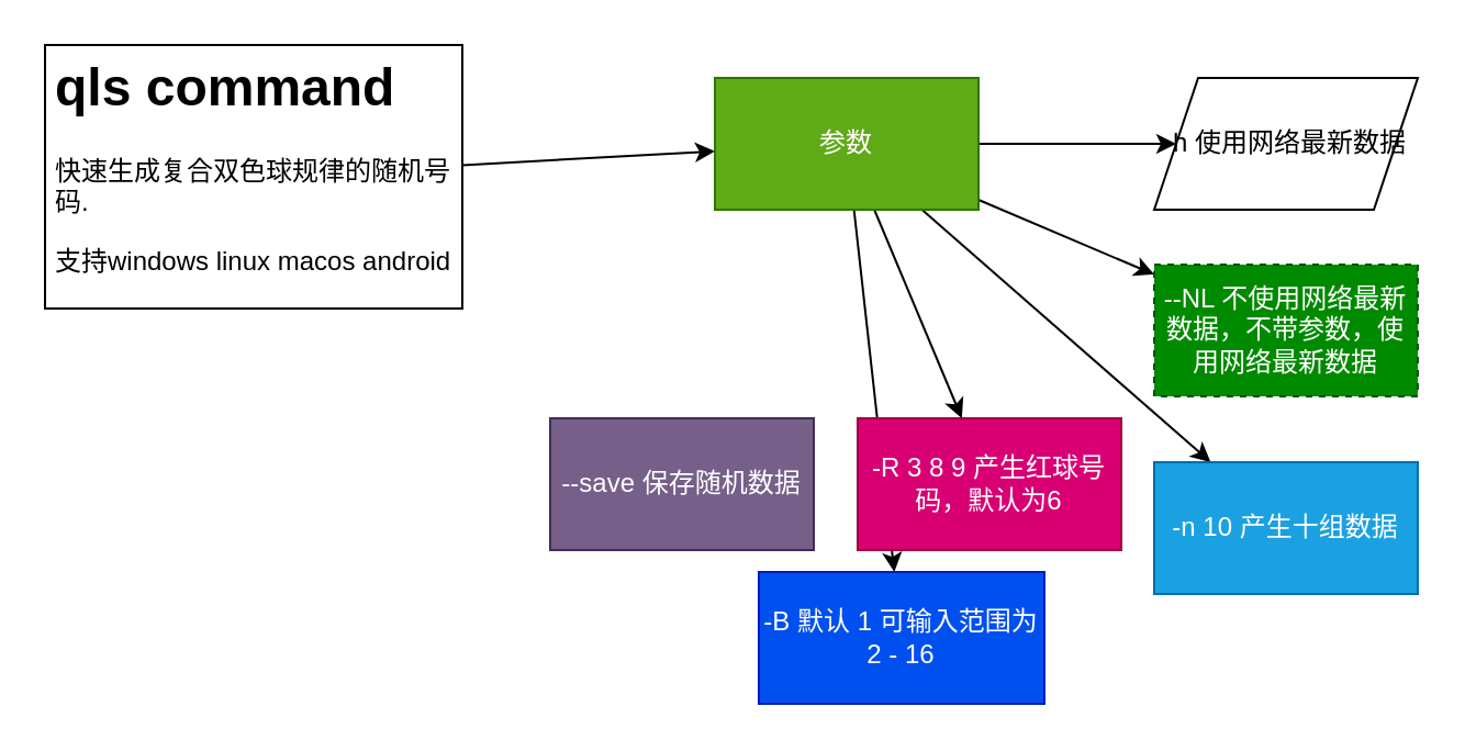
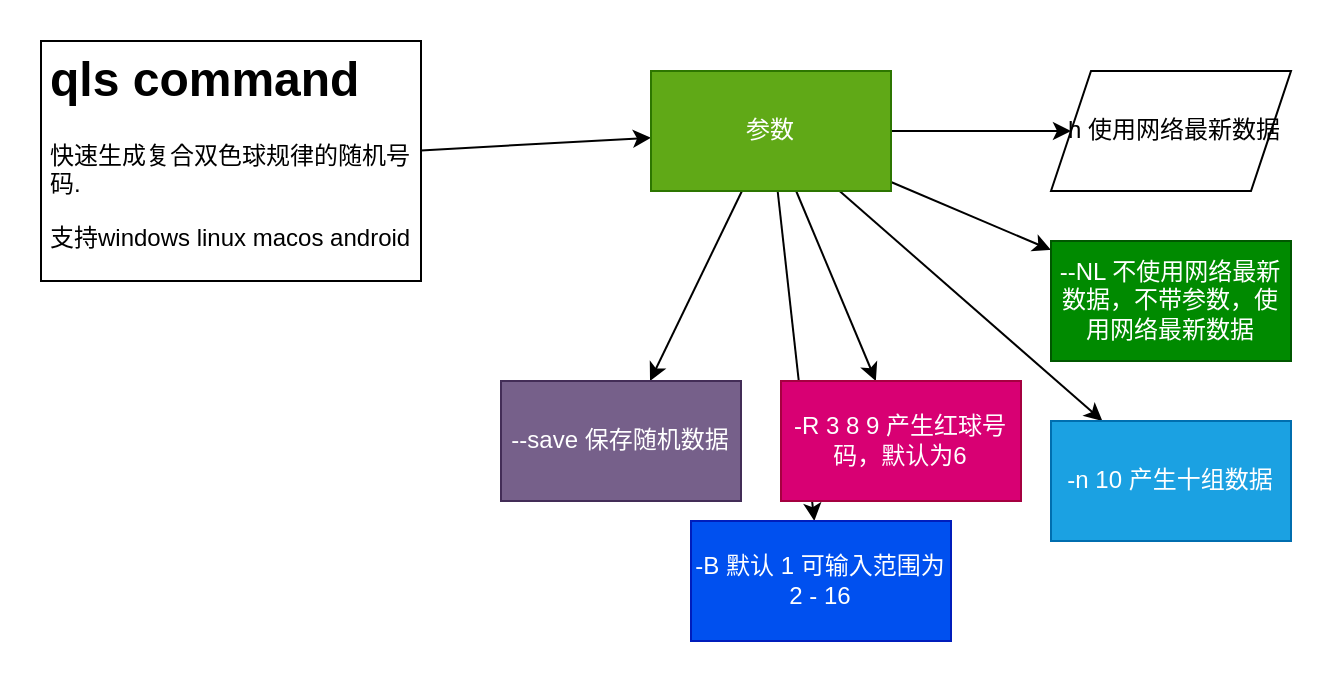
+ <mxCell id="9" value="" style="edgeStyle=none;html=1;" parent="1" source="10" target="16" edge="1"><mxGeometry relative="1" as="geometry" /></mxCell>
- <mxCell id="12" value="--NL 不使用网络最新数据，不带参数，使用网络最新数据" style="whiteSpace=wrap;html=1;fillColor=#008a00;fontColor=#ffffff;strokeColor=#005700;dashed=1;" parent="1" vertex="1"><mxGeometry x="525" y="120" width="120" height="60" as="geometry" /></mxCell>
+ <mxCell id="12" value="--NL 不使用网络最新数据，不带参数，使用网络最新数据" style="whiteSpace=wrap;html=1;fillColor=#008a00;fontColor=#ffffff;strokeColor=#005700;" parent="1" vertex="1"><mxGeometry x="525" y="120" width="120" height="60" as="geometry" /></mxCell>
